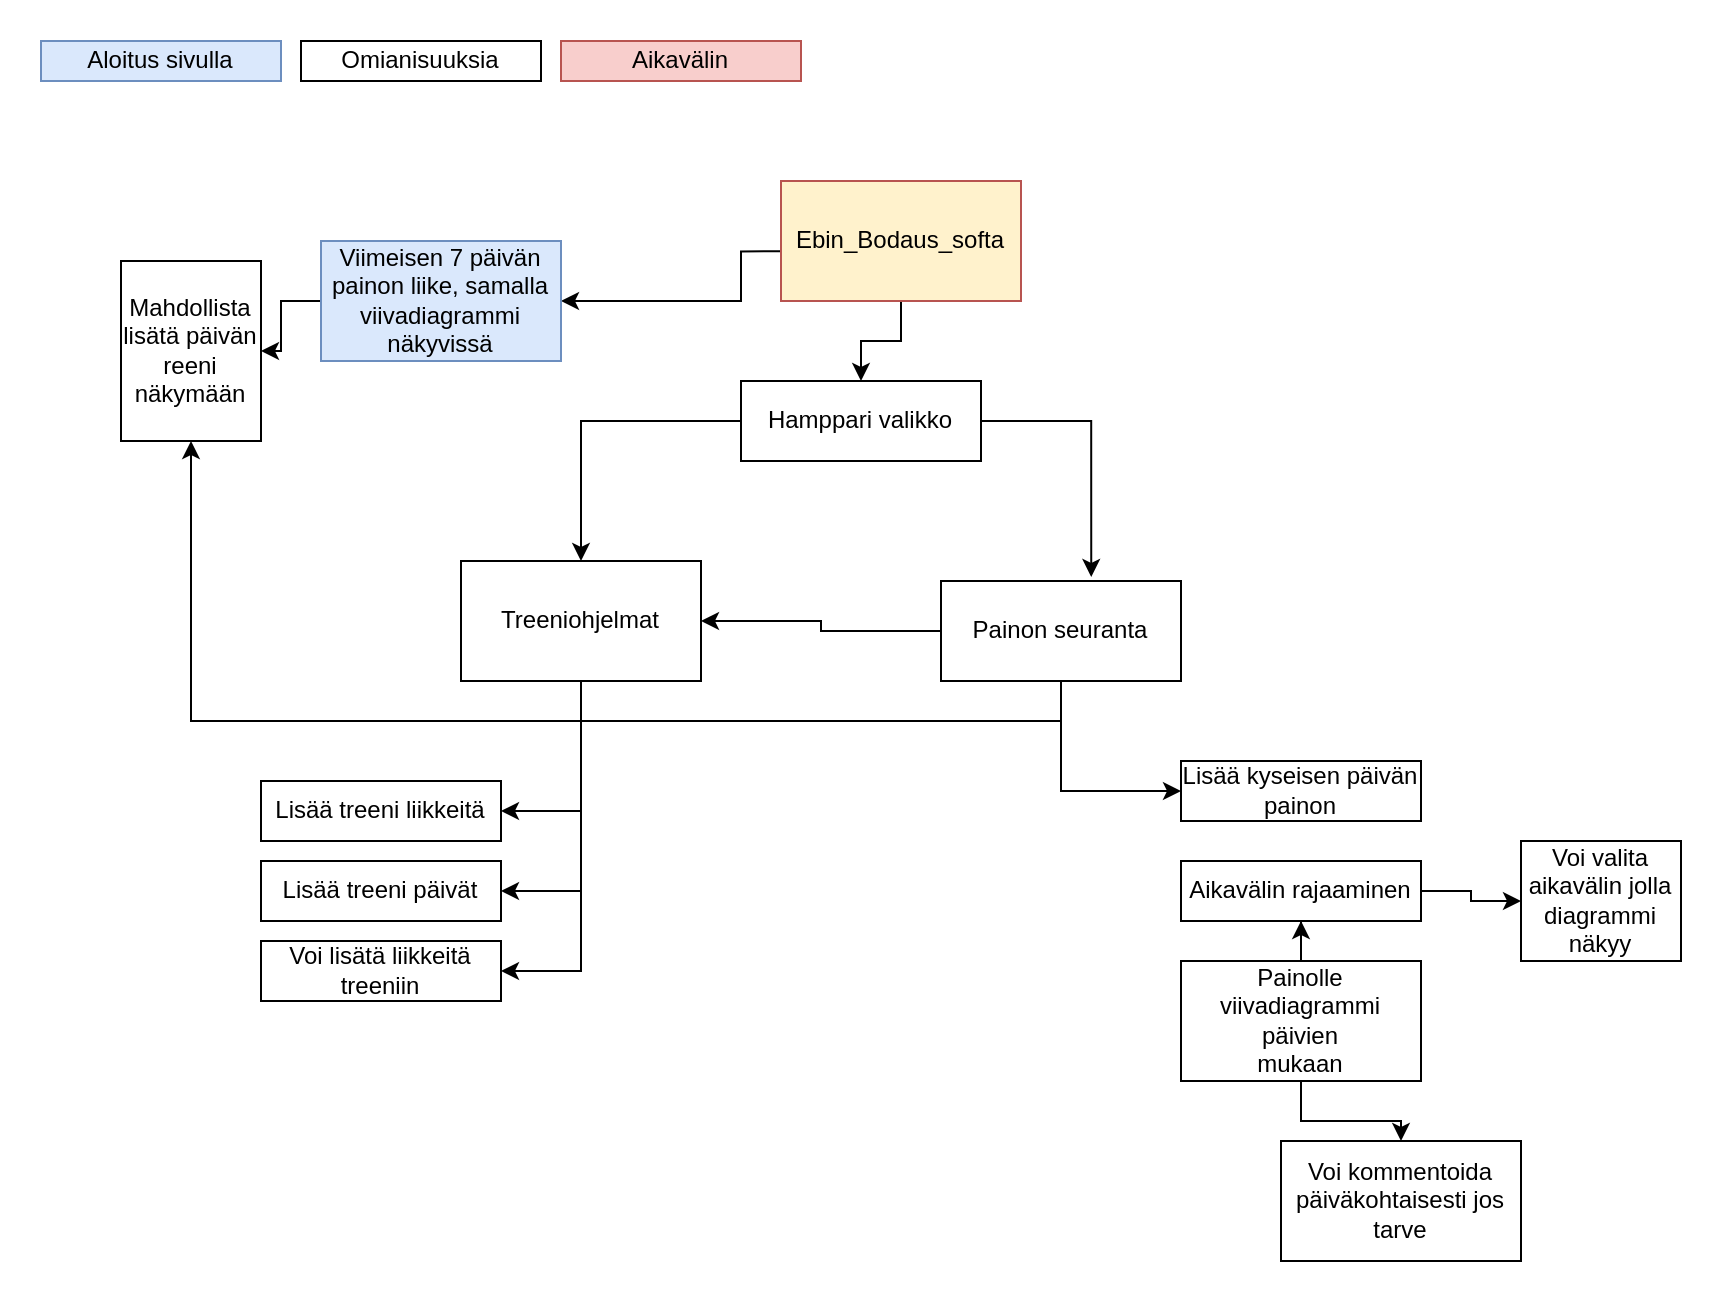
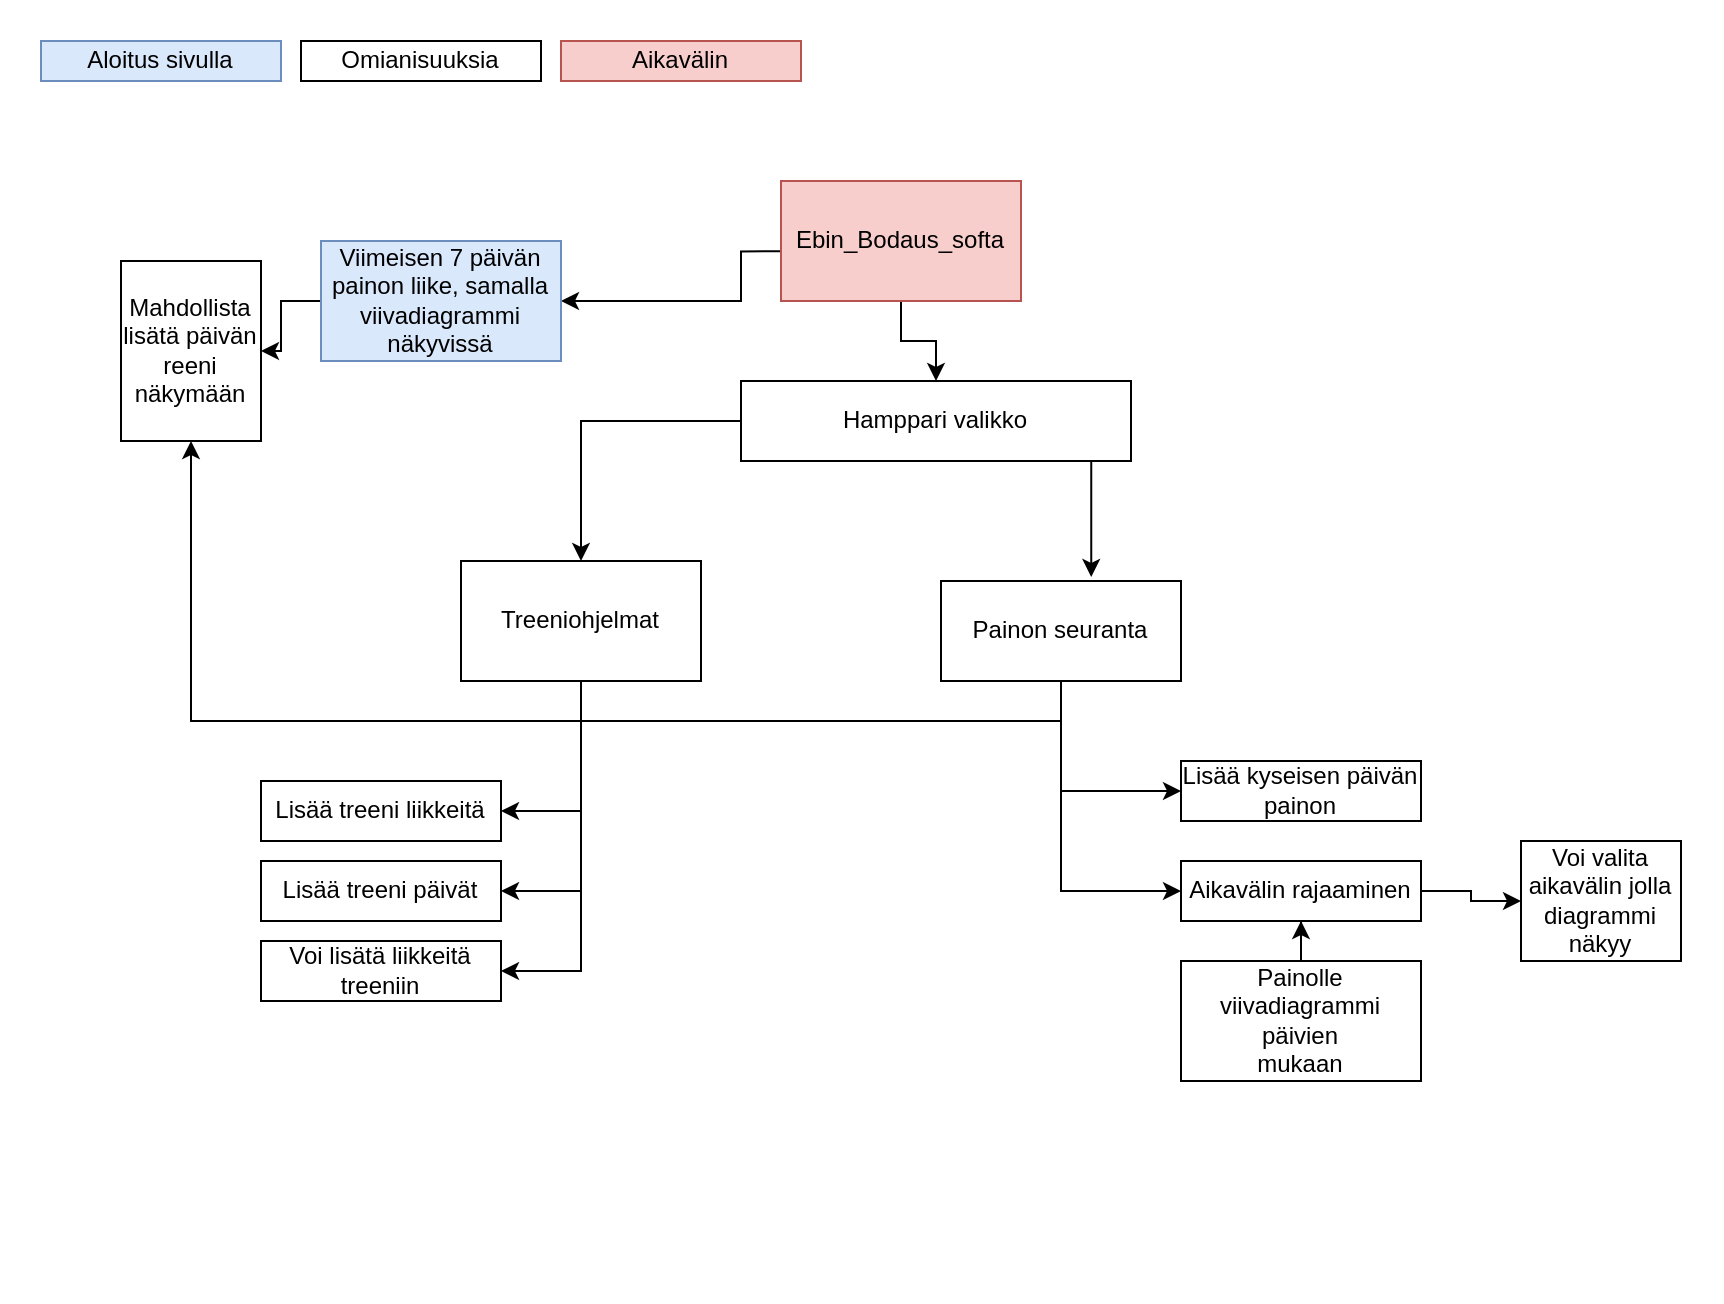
- <mxCell id="4" value="Ebin_Bodaus_softa" style="rounded=0;whiteSpace=wrap;html=1;fillColor=#fff2cc;strokeColor=#b85450;" parent="1" vertex="1"><mxGeometry x="390" y="90" width="120" height="60" as="geometry" /></mxCell>
+ <mxCell id="4" value="Ebin_Bodaus_softa" style="rounded=0;whiteSpace=wrap;html=1;fillColor=#f8cecc;strokeColor=#b85450;" parent="1" vertex="1"><mxGeometry x="390" y="90" width="120" height="60" as="geometry" /></mxCell>
- <mxCell id="30" value="Hamppari valikko" style="rounded=0;whiteSpace=wrap;html=1;" vertex="1" parent="1"><mxGeometry x="370" y="190" width="120" height="40" as="geometry" /></mxCell>
+ <mxCell id="30" value="Hamppari valikko" style="rounded=0;whiteSpace=wrap;html=1;" vertex="1" parent="1"><mxGeometry x="370" y="190" width="195" height="40" as="geometry" /></mxCell>
- <mxCell id="5" style="edgeStyle=orthogonalEdgeStyle;rounded=0;orthogonalLoop=1;jettySize=auto;html=1;" edge="1" parent="1" source="8" target="12"><mxGeometry relative="1" as="geometry" /></mxCell>
+ <mxCell id="5" style="edgeStyle=orthogonalEdgeStyle;rounded=0;orthogonalLoop=1;jettySize=auto;html=1;entryX=0;entryY=0.5;entryDx=0;entryDy=0;" edge="1" parent="1" source="8" target="15"><mxGeometry relative="1" as="geometry" /></mxCell>
- <mxCell id="16" style="edgeStyle=orthogonalEdgeStyle;rounded=0;orthogonalLoop=1;jettySize=auto;html=1;" edge="1" parent="1" source="18" target="27"><mxGeometry relative="1" as="geometry" /></mxCell>
- <mxCell id="27" value="Voi kommentoida päiväkohtaisesti jos tarve" style="rounded=0;whiteSpace=wrap;html=1;" vertex="1" parent="1"><mxGeometry x="640" y="570" width="120" height="60" as="geometry" /></mxCell>
